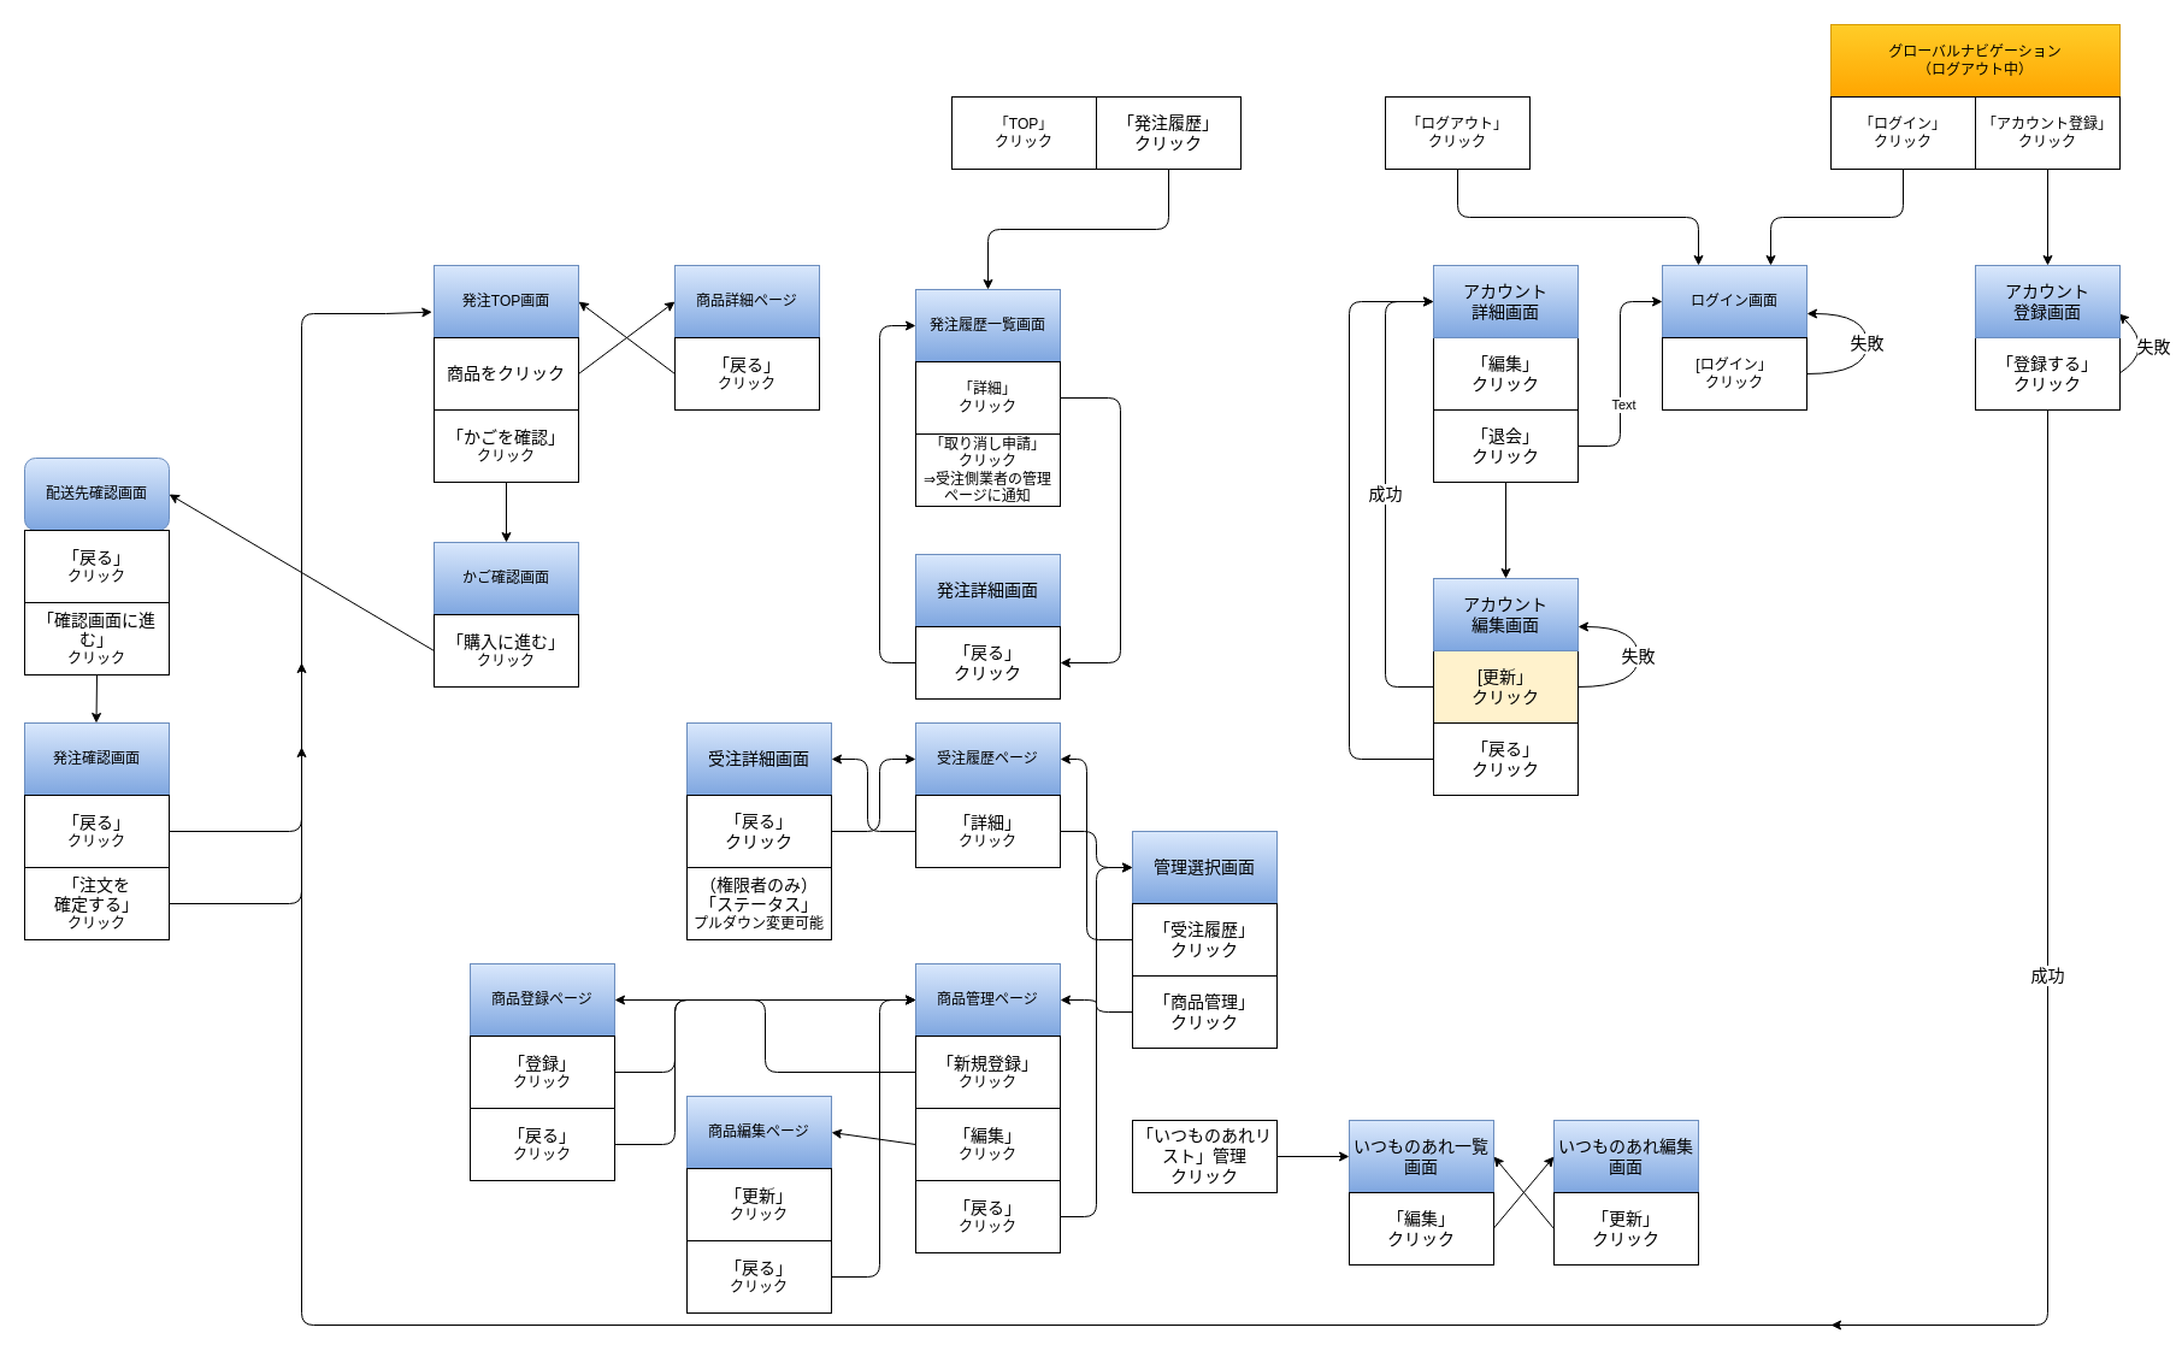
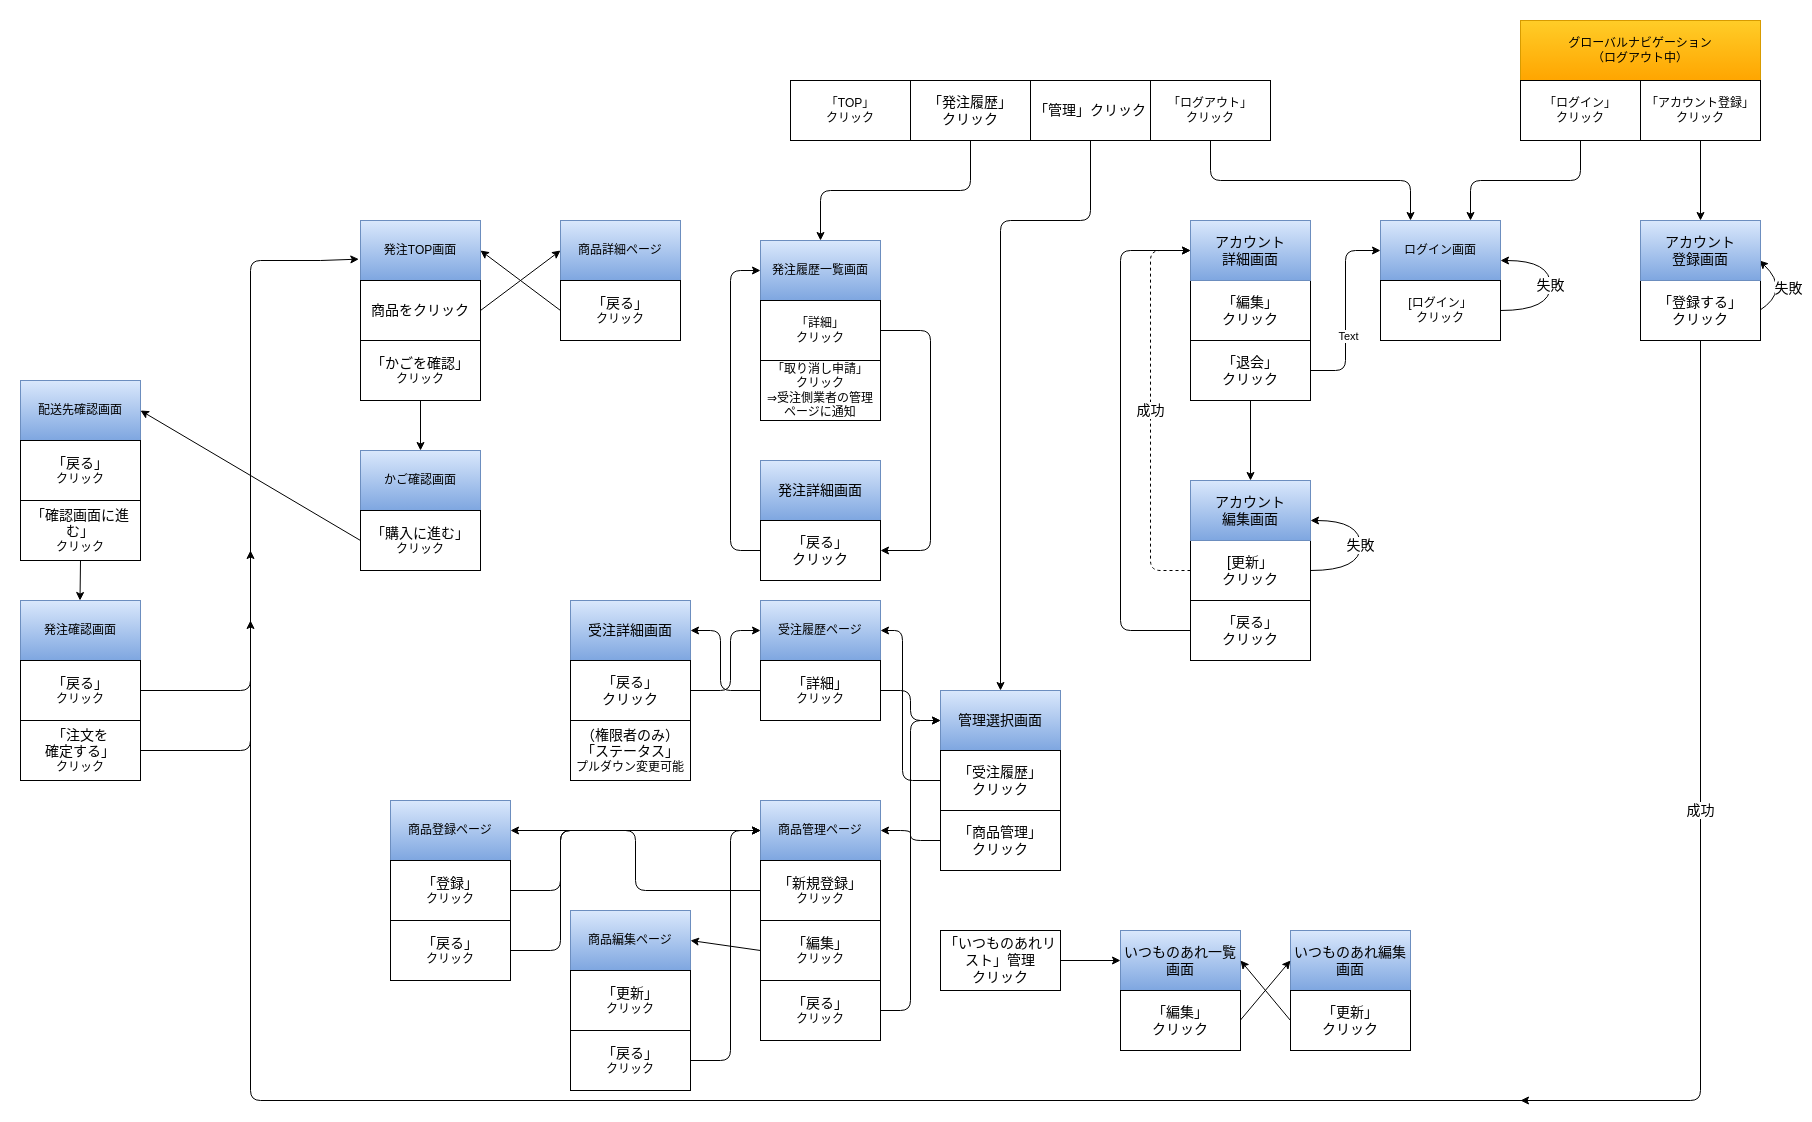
+ <mxCell id="35" value="「管理」クリック" style="rounded=0;whiteSpace=wrap;html=1;fontSize=14;" parent="1" vertex="1"><mxGeometry x="1030" y="80" width="120" height="60" as="geometry" /></mxCell>
+ <mxCell id="36" value="" style="edgeStyle=elbowEdgeStyle;elbow=vertical;endArrow=classic;html=1;fontSize=14;entryX=0.5;entryY=0;entryDx=0;entryDy=0;exitX=0.5;exitY=1;exitDx=0;exitDy=0;" parent="1" source="35" target="31" edge="1"><mxGeometry width="50" height="50" relative="1" as="geometry"><mxPoint x="730" y="430" as="sourcePoint" /><mxPoint x="780" y="380" as="targetPoint" /><Array as="points"><mxPoint x="1060" y="220" /></Array></mxGeometry></mxCell>
- <mxCell id="84" value="配送先確認画面" style="whiteSpace=wrap;html=1;fillColor=#dae8fc;gradientColor=#7ea6e0;strokeColor=#6c8ebf;rounded=1;" parent="1" vertex="1"><mxGeometry x="20" y="380" width="120" height="60" as="geometry" /></mxCell>
+ <mxCell id="84" value="配送先確認画面" style="rounded=0;whiteSpace=wrap;html=1;fillColor=#dae8fc;gradientColor=#7ea6e0;strokeColor=#6c8ebf;" parent="1" vertex="1"><mxGeometry x="20" y="380" width="120" height="60" as="geometry" /></mxCell>
- <mxCell id="28" value="成功" style="edgeStyle=elbowEdgeStyle;elbow=horizontal;endArrow=classic;html=1;fontSize=14;entryX=0;entryY=0.5;entryDx=0;entryDy=0;exitX=0;exitY=0.5;exitDx=0;exitDy=0;" parent="1" source="23" target="22" edge="1"><mxGeometry width="50" height="50" relative="1" as="geometry"><mxPoint x="1250" y="320" as="sourcePoint" /><mxPoint x="1300" y="270" as="targetPoint" /><Array as="points"><mxPoint x="1150" y="370" /></Array></mxGeometry></mxCell>
+ <mxCell id="28" value="成功" style="edgeStyle=elbowEdgeStyle;elbow=horizontal;endArrow=classic;html=1;fontSize=14;entryX=0;entryY=0.5;entryDx=0;entryDy=0;exitX=0;exitY=0.5;exitDx=0;exitDy=0;dashed=1;" parent="1" source="23" target="22" edge="1"><mxGeometry width="50" height="50" relative="1" as="geometry"><mxPoint x="1250" y="320" as="sourcePoint" /><mxPoint x="1300" y="270" as="targetPoint" /><Array as="points"><mxPoint x="1150" y="370" /></Array></mxGeometry></mxCell>
- <mxCell id="23" value="[更新」&lt;br&gt;クリック" style="rounded=0;whiteSpace=wrap;html=1;fontSize=14;fillColor=#fff2cc;" parent="1" vertex="1"><mxGeometry x="1190" y="540" width="120" height="60" as="geometry" /></mxCell>
+ <mxCell id="23" value="[更新」&lt;br&gt;クリック" style="rounded=0;whiteSpace=wrap;html=1;fontSize=14;" parent="1" vertex="1"><mxGeometry x="1190" y="540" width="120" height="60" as="geometry" /></mxCell>
